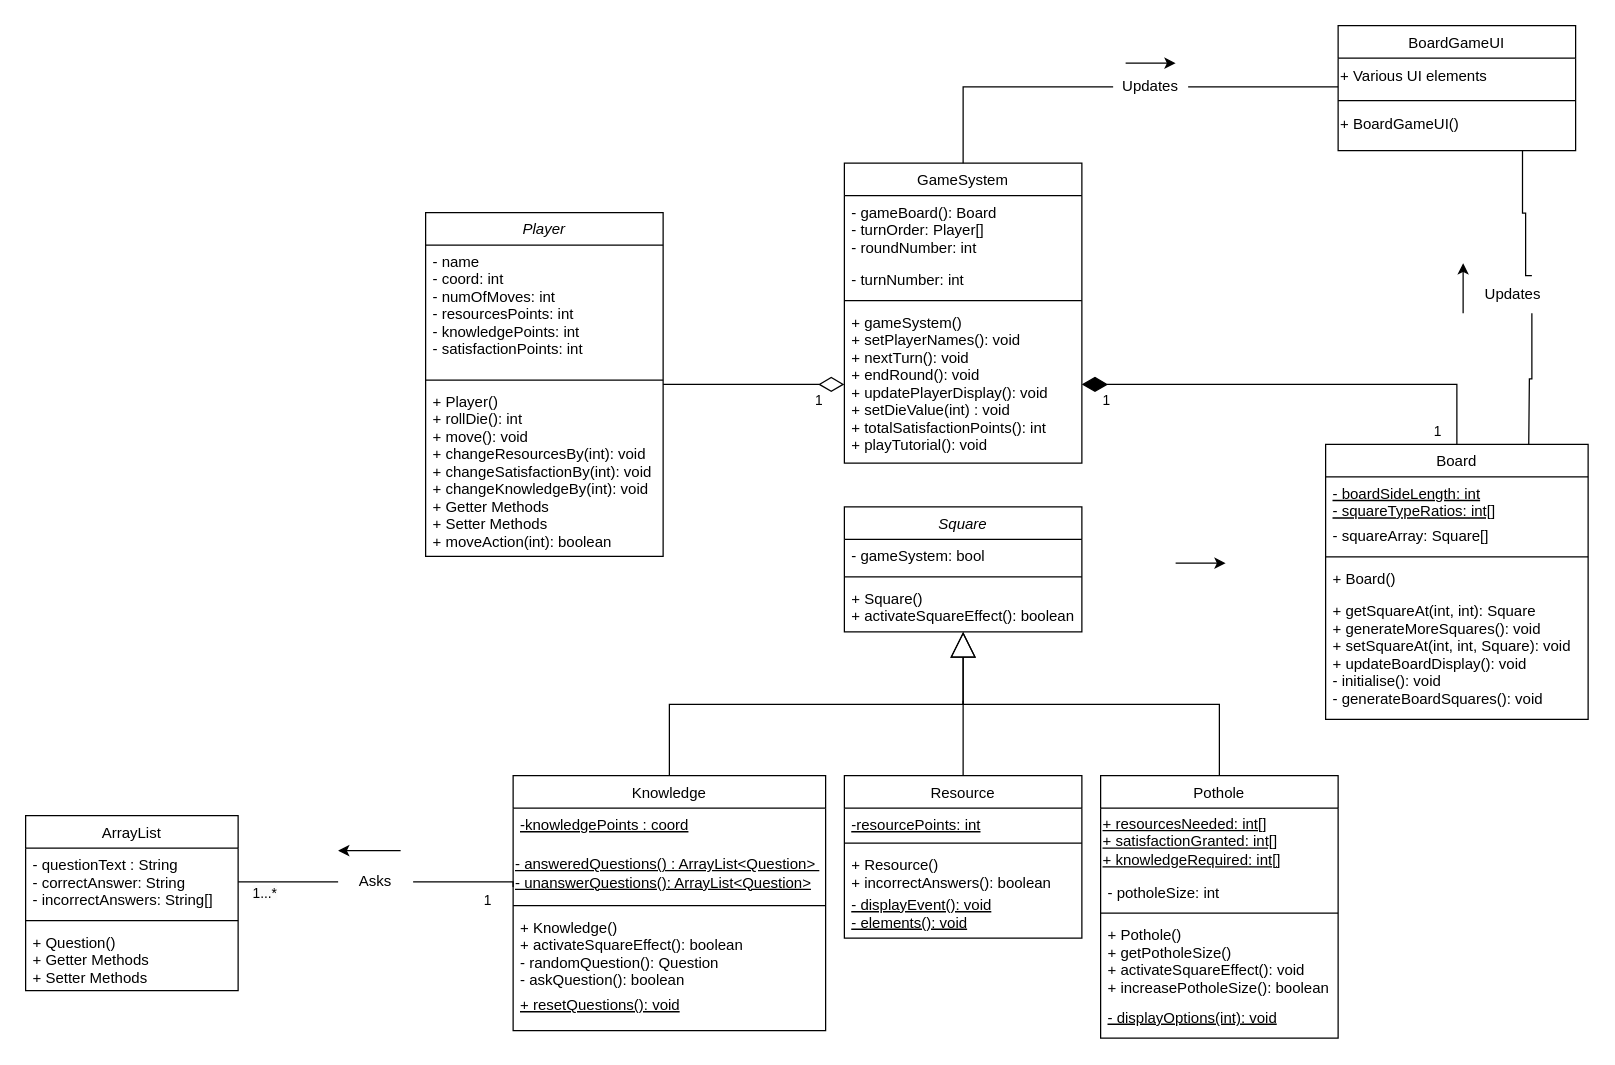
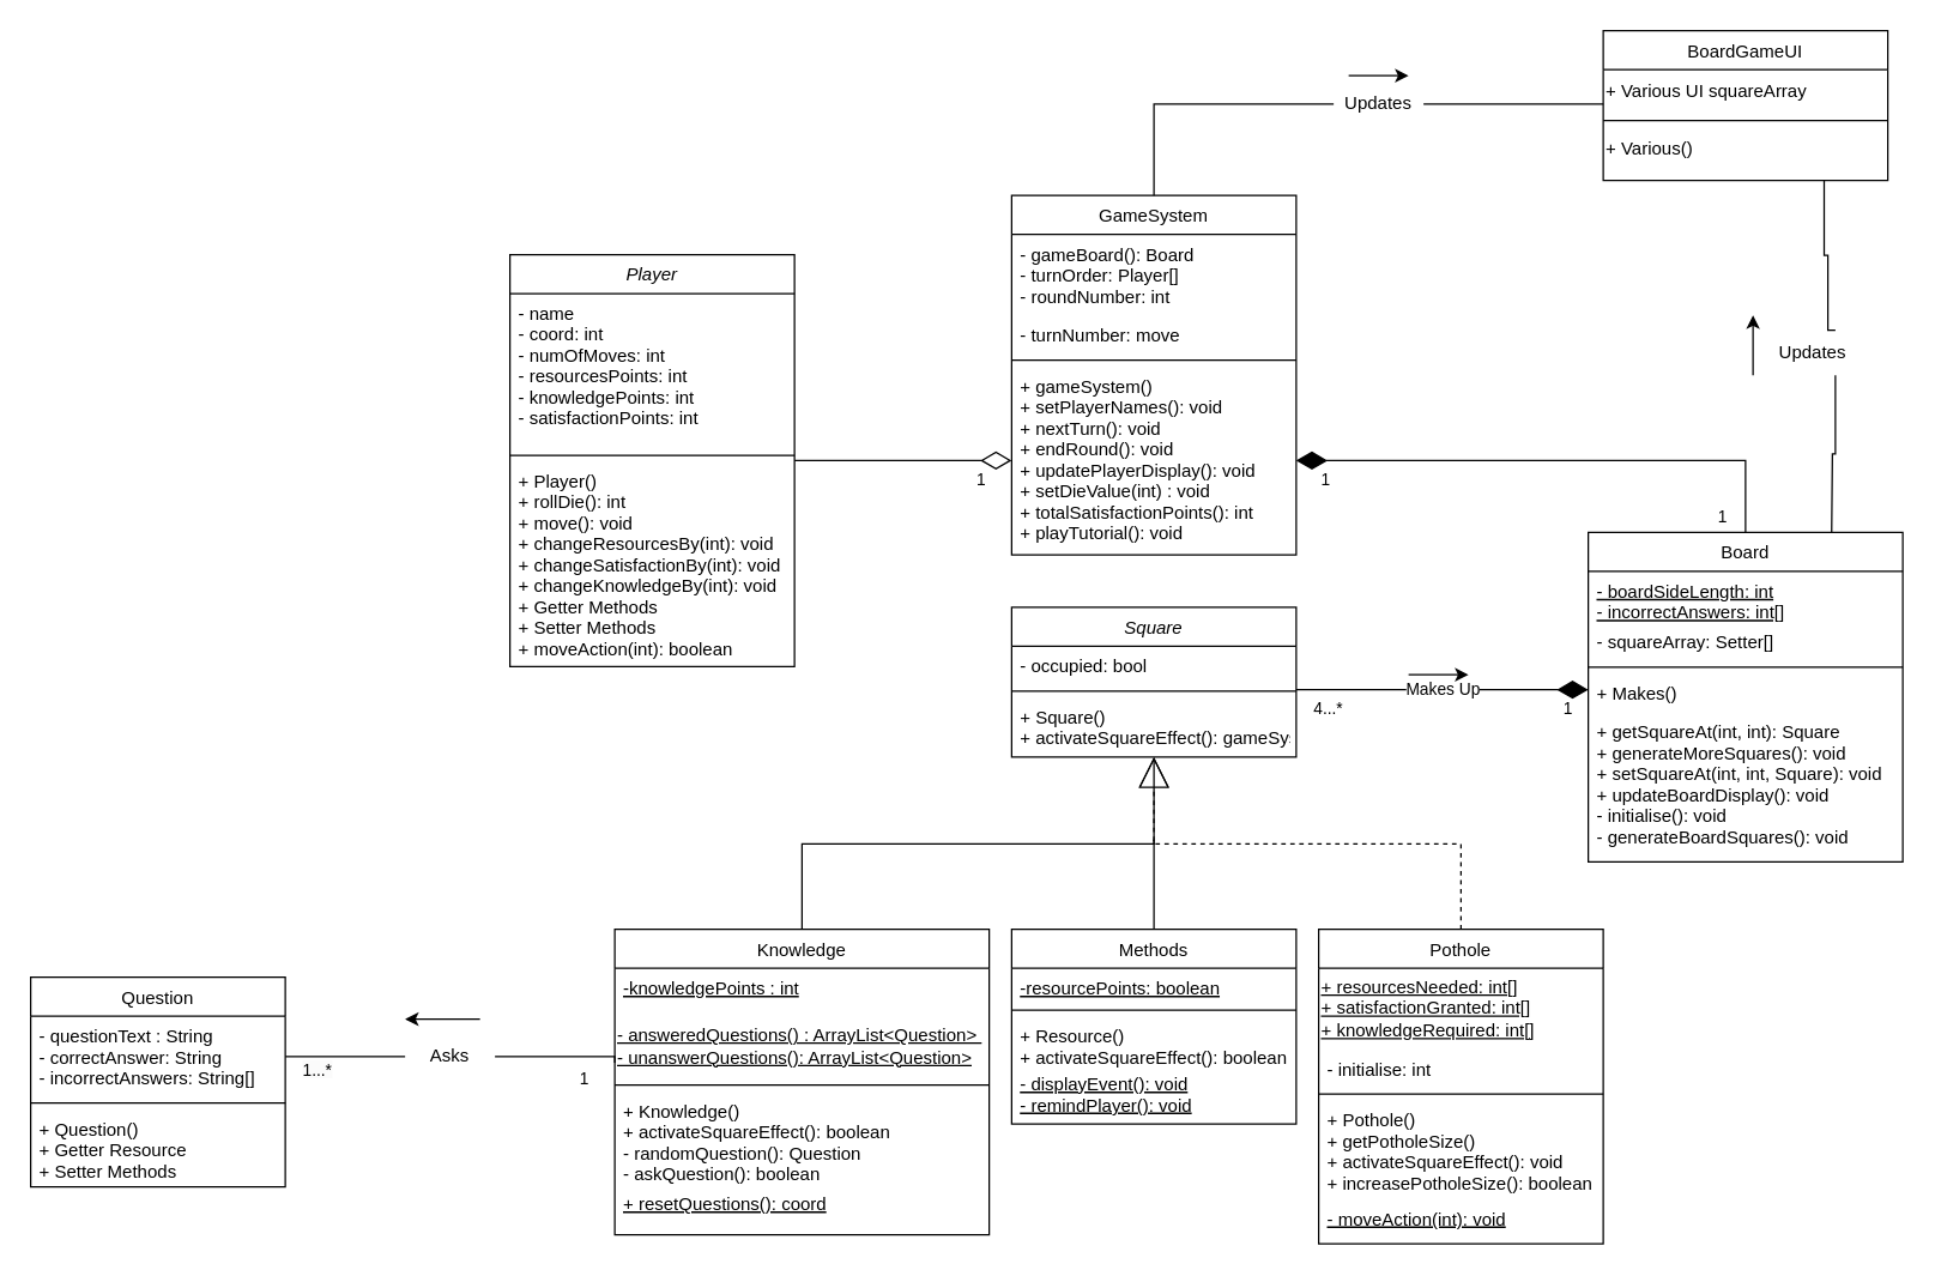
- <mxCell id="54" value="+ Various UI elements" style="text;html=1;align=left;verticalAlign=middle;whiteSpace=wrap;rounded=0;" parent="53" vertex="1"><mxGeometry y="26" width="190" height="30" as="geometry" /></mxCell>
+ <mxCell id="54" value="+ Various UI squareArray" style="text;html=1;align=left;verticalAlign=middle;whiteSpace=wrap;rounded=0;" parent="53" vertex="1"><mxGeometry y="26" width="190" height="30" as="geometry" /></mxCell>
- <mxCell id="56" value="+ BoardGameUI()" style="text;html=1;align=left;verticalAlign=middle;resizable=0;points=[];autosize=1;strokeColor=none;fillColor=none;" parent="53" vertex="1"><mxGeometry y="64" width="190" height="30" as="geometry" /></mxCell>
+ <mxCell id="56" value="+ Various()" style="text;html=1;align=left;verticalAlign=middle;resizable=0;points=[];autosize=1;strokeColor=none;fillColor=none;" parent="53" vertex="1"><mxGeometry y="64" width="190" height="30" as="geometry" /></mxCell>
- <mxCell id="47" value="- turnNumber: int" style="text;align=left;verticalAlign=top;spacingLeft=4;spacingRight=4;overflow=hidden;rotatable=0;points=[[0,0.5],[1,0.5]];portConstraint=eastwest;rounded=0;shadow=0;html=0;" parent="45" vertex="1"><mxGeometry y="80" width="190" height="26" as="geometry" /></mxCell>
+ <mxCell id="47" value="- turnNumber: move" style="text;align=left;verticalAlign=top;spacingLeft=4;spacingRight=4;overflow=hidden;rotatable=0;points=[[0,0.5],[1,0.5]];portConstraint=eastwest;rounded=0;shadow=0;html=0;" parent="45" vertex="1"><mxGeometry y="80" width="190" height="26" as="geometry" /></mxCell>
- <mxCell id="21" value="- boardSideLength: int&#10;- squareTypeRatios: int[]" style="text;align=left;verticalAlign=top;spacingLeft=4;spacingRight=4;overflow=hidden;rotatable=0;points=[[0,0.5],[1,0.5]];portConstraint=eastwest;fontStyle=4" parent="20" vertex="1"><mxGeometry y="26" width="210" height="34" as="geometry" /></mxCell>
+ <mxCell id="21" value="- boardSideLength: int&#10;- incorrectAnswers: int[]" style="text;align=left;verticalAlign=top;spacingLeft=4;spacingRight=4;overflow=hidden;rotatable=0;points=[[0,0.5],[1,0.5]];portConstraint=eastwest;fontStyle=4" parent="20" vertex="1"><mxGeometry y="26" width="210" height="34" as="geometry" /></mxCell>
- <mxCell id="22" value="- squareArray: Square[]" style="text;align=left;verticalAlign=top;spacingLeft=4;spacingRight=4;overflow=hidden;rotatable=0;points=[[0,0.5],[1,0.5]];portConstraint=eastwest;rounded=0;shadow=0;html=0;" parent="20" vertex="1"><mxGeometry y="60" width="210" height="26" as="geometry" /></mxCell>
+ <mxCell id="22" value="- squareArray: Setter[]" style="text;align=left;verticalAlign=top;spacingLeft=4;spacingRight=4;overflow=hidden;rotatable=0;points=[[0,0.5],[1,0.5]];portConstraint=eastwest;rounded=0;shadow=0;html=0;" parent="20" vertex="1"><mxGeometry y="60" width="210" height="26" as="geometry" /></mxCell>
- <mxCell id="3" value="- gameSystem: bool" style="text;align=left;verticalAlign=top;spacingLeft=4;spacingRight=4;overflow=hidden;rotatable=0;points=[[0,0.5],[1,0.5]];portConstraint=eastwest;" parent="2" vertex="1"><mxGeometry y="26" width="190" height="26" as="geometry" /></mxCell>
+ <mxCell id="3" value="- occupied: bool" style="text;align=left;verticalAlign=top;spacingLeft=4;spacingRight=4;overflow=hidden;rotatable=0;points=[[0,0.5],[1,0.5]];portConstraint=eastwest;" parent="2" vertex="1"><mxGeometry y="26" width="190" height="26" as="geometry" /></mxCell>
+ <mxCell id="32" value="Makes Up" style="endArrow=diamondThin;html=1;endSize=18;startArrow=none;startSize=18;startFill=0;edgeStyle=orthogonalEdgeStyle;rounded=0;endFill=1;" parent="1" source="2" target="20" edge="1"><mxGeometry relative="1" as="geometry"><mxPoint x="870" y="500" as="sourcePoint" /><mxPoint x="1030" y="500" as="targetPoint" /><mxPoint as="offset" /><Array as="points"><mxPoint x="910" y="460" /><mxPoint x="910" y="460" /></Array></mxGeometry></mxCell>
+ <mxCell id="33" value="4...*" style="edgeLabel;resizable=0;html=1;align=left;verticalAlign=top;" parent="32" connectable="0" vertex="1"><mxGeometry x="-1" relative="1" as="geometry"><mxPoint x="10" as="offset" /></mxGeometry></mxCell>
+ <mxCell id="34" value="1" style="edgeLabel;resizable=0;html=1;align=right;verticalAlign=top;" parent="32" connectable="0" vertex="1"><mxGeometry x="1" relative="1" as="geometry"><mxPoint x="-10" as="offset" /></mxGeometry></mxCell>
- <mxCell id="24" value="+ Board()" style="text;align=left;verticalAlign=top;spacingLeft=4;spacingRight=4;overflow=hidden;rotatable=0;points=[[0,0.5],[1,0.5]];portConstraint=eastwest;" parent="20" vertex="1"><mxGeometry y="94" width="210" height="26" as="geometry" /></mxCell>
+ <mxCell id="24" value="+ Makes()" style="text;align=left;verticalAlign=top;spacingLeft=4;spacingRight=4;overflow=hidden;rotatable=0;points=[[0,0.5],[1,0.5]];portConstraint=eastwest;" parent="20" vertex="1"><mxGeometry y="94" width="210" height="26" as="geometry" /></mxCell>
- <mxCell id="5" value="+ Square()&#10;+ activateSquareEffect(): boolean" style="text;align=left;verticalAlign=top;spacingLeft=4;spacingRight=4;overflow=hidden;rotatable=0;points=[[0,0.5],[1,0.5]];portConstraint=eastwest;" parent="2" vertex="1"><mxGeometry y="60" width="190" height="40" as="geometry" /></mxCell>
+ <mxCell id="5" value="+ Square()&#10;+ activateSquareEffect(): gameSystem" style="text;align=left;verticalAlign=top;spacingLeft=4;spacingRight=4;overflow=hidden;rotatable=0;points=[[0,0.5],[1,0.5]];portConstraint=eastwest;" parent="2" vertex="1"><mxGeometry y="60" width="190" height="40" as="geometry" /></mxCell>
- <mxCell id="12" value="" style="endArrow=block;endSize=18;endFill=0;shadow=0;strokeWidth=1;rounded=0;curved=0;edgeStyle=elbowEdgeStyle;elbow=vertical;startSize=18;" parent="1" source="6" target="2" edge="1"><mxGeometry width="160" relative="1" as="geometry"><mxPoint x="660" y="463" as="sourcePoint" /><mxPoint x="660" y="463" as="targetPoint" /></mxGeometry></mxCell>
+ <mxCell id="12" value="" style="endArrow=open;endSize=18;endFill=0;shadow=0;strokeWidth=1;rounded=0;curved=0;edgeStyle=elbowEdgeStyle;elbow=vertical;startSize=18;" parent="1" source="6" target="2" edge="1"><mxGeometry width="160" relative="1" as="geometry"><mxPoint x="660" y="463" as="sourcePoint" /><mxPoint x="660" y="463" as="targetPoint" /></mxGeometry></mxCell>
- <mxCell id="19" value="" style="endArrow=block;endSize=18;endFill=0;shadow=0;strokeWidth=1;rounded=0;curved=0;edgeStyle=elbowEdgeStyle;elbow=vertical;startSize=18;" parent="1" source="13" target="2" edge="1"><mxGeometry width="160" relative="1" as="geometry"><mxPoint x="670" y="633" as="sourcePoint" /><mxPoint x="770" y="531" as="targetPoint" /></mxGeometry></mxCell>
+ <mxCell id="19" value="" style="endArrow=block;endSize=18;endFill=0;shadow=0;strokeWidth=1;rounded=0;curved=0;edgeStyle=elbowEdgeStyle;elbow=vertical;startSize=18;dashed=1;" parent="1" source="13" target="2" edge="1"><mxGeometry width="160" relative="1" as="geometry"><mxPoint x="670" y="633" as="sourcePoint" /><mxPoint x="770" y="531" as="targetPoint" /></mxGeometry></mxCell>
- <mxCell id="26" value="Resource" style="swimlane;fontStyle=0;align=center;verticalAlign=top;childLayout=stackLayout;horizontal=1;startSize=26;horizontalStack=0;resizeParent=1;resizeLast=0;collapsible=1;marginBottom=0;rounded=0;shadow=0;strokeWidth=1;" parent="1" vertex="1"><mxGeometry x="675" y="620" width="190" height="130" as="geometry"><mxRectangle x="130" y="380" width="160" height="26" as="alternateBounds" /></mxGeometry></mxCell>
+ <mxCell id="26" value="Methods" style="swimlane;fontStyle=0;align=center;verticalAlign=top;childLayout=stackLayout;horizontal=1;startSize=26;horizontalStack=0;resizeParent=1;resizeLast=0;collapsible=1;marginBottom=0;rounded=0;shadow=0;strokeWidth=1;" parent="1" vertex="1"><mxGeometry x="675" y="620" width="190" height="130" as="geometry"><mxRectangle x="130" y="380" width="160" height="26" as="alternateBounds" /></mxGeometry></mxCell>
- <mxCell id="7" value="-knowledgePoints : coord&#10;" style="text;align=left;verticalAlign=top;spacingLeft=4;spacingRight=4;overflow=hidden;rotatable=0;points=[[0,0.5],[1,0.5]];portConstraint=eastwest;rounded=0;shadow=0;html=0;fontStyle=4" parent="6" vertex="1"><mxGeometry y="26" width="250" height="30" as="geometry" /></mxCell>
+ <mxCell id="7" value="-knowledgePoints : int&#10;" style="text;align=left;verticalAlign=top;spacingLeft=4;spacingRight=4;overflow=hidden;rotatable=0;points=[[0,0.5],[1,0.5]];portConstraint=eastwest;rounded=0;shadow=0;html=0;fontStyle=4" parent="6" vertex="1"><mxGeometry y="26" width="250" height="30" as="geometry" /></mxCell>
- <mxCell id="27" value="-resourcePoints: int" style="text;align=left;verticalAlign=top;spacingLeft=4;spacingRight=4;overflow=hidden;rotatable=0;points=[[0,0.5],[1,0.5]];portConstraint=eastwest;rounded=0;shadow=0;html=0;fontStyle=4" parent="26" vertex="1"><mxGeometry y="26" width="190" height="24" as="geometry" /></mxCell>
+ <mxCell id="27" value="-resourcePoints: boolean" style="text;align=left;verticalAlign=top;spacingLeft=4;spacingRight=4;overflow=hidden;rotatable=0;points=[[0,0.5],[1,0.5]];portConstraint=eastwest;rounded=0;shadow=0;html=0;fontStyle=4" parent="26" vertex="1"><mxGeometry y="26" width="190" height="24" as="geometry" /></mxCell>
- <mxCell id="40" value="ArrayList" style="swimlane;fontStyle=0;align=center;verticalAlign=top;childLayout=stackLayout;horizontal=1;startSize=26;horizontalStack=0;resizeParent=1;resizeLast=0;collapsible=1;marginBottom=0;rounded=0;shadow=0;strokeWidth=1;" parent="1" vertex="1"><mxGeometry x="20" y="652" width="170" height="140" as="geometry"><mxRectangle x="130" y="380" width="160" height="26" as="alternateBounds" /></mxGeometry></mxCell>
+ <mxCell id="40" value="Question" style="swimlane;fontStyle=0;align=center;verticalAlign=top;childLayout=stackLayout;horizontal=1;startSize=26;horizontalStack=0;resizeParent=1;resizeLast=0;collapsible=1;marginBottom=0;rounded=0;shadow=0;strokeWidth=1;" parent="1" vertex="1"><mxGeometry x="20" y="652" width="170" height="140" as="geometry"><mxRectangle x="130" y="380" width="160" height="26" as="alternateBounds" /></mxGeometry></mxCell>
- <mxCell id="29" value="+ Resource()&#10;+ incorrectAnswers(): boolean" style="text;align=left;verticalAlign=top;spacingLeft=4;spacingRight=4;overflow=hidden;rotatable=0;points=[[0,0.5],[1,0.5]];portConstraint=eastwest;fontStyle=0" parent="26" vertex="1"><mxGeometry y="58" width="190" height="32" as="geometry" /></mxCell>
+ <mxCell id="29" value="+ Resource()&#10;+ activateSquareEffect(): boolean" style="text;align=left;verticalAlign=top;spacingLeft=4;spacingRight=4;overflow=hidden;rotatable=0;points=[[0,0.5],[1,0.5]];portConstraint=eastwest;fontStyle=0" parent="26" vertex="1"><mxGeometry y="58" width="190" height="32" as="geometry" /></mxCell>
- <mxCell id="15" value="- potholeSize: int" style="text;align=left;verticalAlign=top;spacingLeft=4;spacingRight=4;overflow=hidden;rotatable=0;points=[[0,0.5],[1,0.5]];portConstraint=eastwest;" parent="13" vertex="1"><mxGeometry y="80" width="190" height="26" as="geometry" /></mxCell>
+ <mxCell id="15" value="- initialise: int" style="text;align=left;verticalAlign=top;spacingLeft=4;spacingRight=4;overflow=hidden;rotatable=0;points=[[0,0.5],[1,0.5]];portConstraint=eastwest;" parent="13" vertex="1"><mxGeometry y="80" width="190" height="26" as="geometry" /></mxCell>
- <mxCell id="30" value="- displayEvent(): void&#10;- elements(): void" style="text;align=left;verticalAlign=top;spacingLeft=4;spacingRight=4;overflow=hidden;rotatable=0;points=[[0,0.5],[1,0.5]];portConstraint=eastwest;fontStyle=4" vertex="1" parent="26"><mxGeometry y="90" width="190" height="40" as="geometry" /></mxCell>
+ <mxCell id="30" value="- displayEvent(): void&#10;- remindPlayer(): void" style="text;align=left;verticalAlign=top;spacingLeft=4;spacingRight=4;overflow=hidden;rotatable=0;points=[[0,0.5],[1,0.5]];portConstraint=eastwest;fontStyle=4" vertex="1" parent="26"><mxGeometry y="90" width="190" height="40" as="geometry" /></mxCell>
- <mxCell id="43" value="+ Question()&#10;+ Getter Methods&#10;+ Setter Methods" style="text;align=left;verticalAlign=top;spacingLeft=4;spacingRight=4;overflow=hidden;rotatable=0;points=[[0,0.5],[1,0.5]];portConstraint=eastwest;" parent="40" vertex="1"><mxGeometry y="88" width="170" height="52" as="geometry" /></mxCell>
+ <mxCell id="43" value="+ Question()&#10;+ Getter Resource&#10;+ Setter Methods" style="text;align=left;verticalAlign=top;spacingLeft=4;spacingRight=4;overflow=hidden;rotatable=0;points=[[0,0.5],[1,0.5]];portConstraint=eastwest;" parent="40" vertex="1"><mxGeometry y="88" width="170" height="52" as="geometry" /></mxCell>
- <mxCell id="11" value="+ resetQuestions(): void" style="text;align=left;verticalAlign=top;spacingLeft=4;spacingRight=4;overflow=hidden;rotatable=0;points=[[0,0.5],[1,0.5]];portConstraint=eastwest;rounded=0;shadow=0;html=0;fontStyle=4" parent="6" vertex="1"><mxGeometry y="170" width="250" height="24" as="geometry" /></mxCell>
+ <mxCell id="11" value="+ resetQuestions(): coord" style="text;align=left;verticalAlign=top;spacingLeft=4;spacingRight=4;overflow=hidden;rotatable=0;points=[[0,0.5],[1,0.5]];portConstraint=eastwest;rounded=0;shadow=0;html=0;fontStyle=4" parent="6" vertex="1"><mxGeometry y="170" width="250" height="24" as="geometry" /></mxCell>
- <mxCell id="18" value="- displayOptions(int): void" style="text;align=left;verticalAlign=top;spacingLeft=4;spacingRight=4;overflow=hidden;rotatable=0;points=[[0,0.5],[1,0.5]];portConstraint=eastwest;fontStyle=4" vertex="1" parent="13"><mxGeometry y="180" width="190" height="30" as="geometry" /></mxCell>
+ <mxCell id="18" value="- moveAction(int): void" style="text;align=left;verticalAlign=top;spacingLeft=4;spacingRight=4;overflow=hidden;rotatable=0;points=[[0,0.5],[1,0.5]];portConstraint=eastwest;fontStyle=4" vertex="1" parent="13"><mxGeometry y="180" width="190" height="30" as="geometry" /></mxCell>
